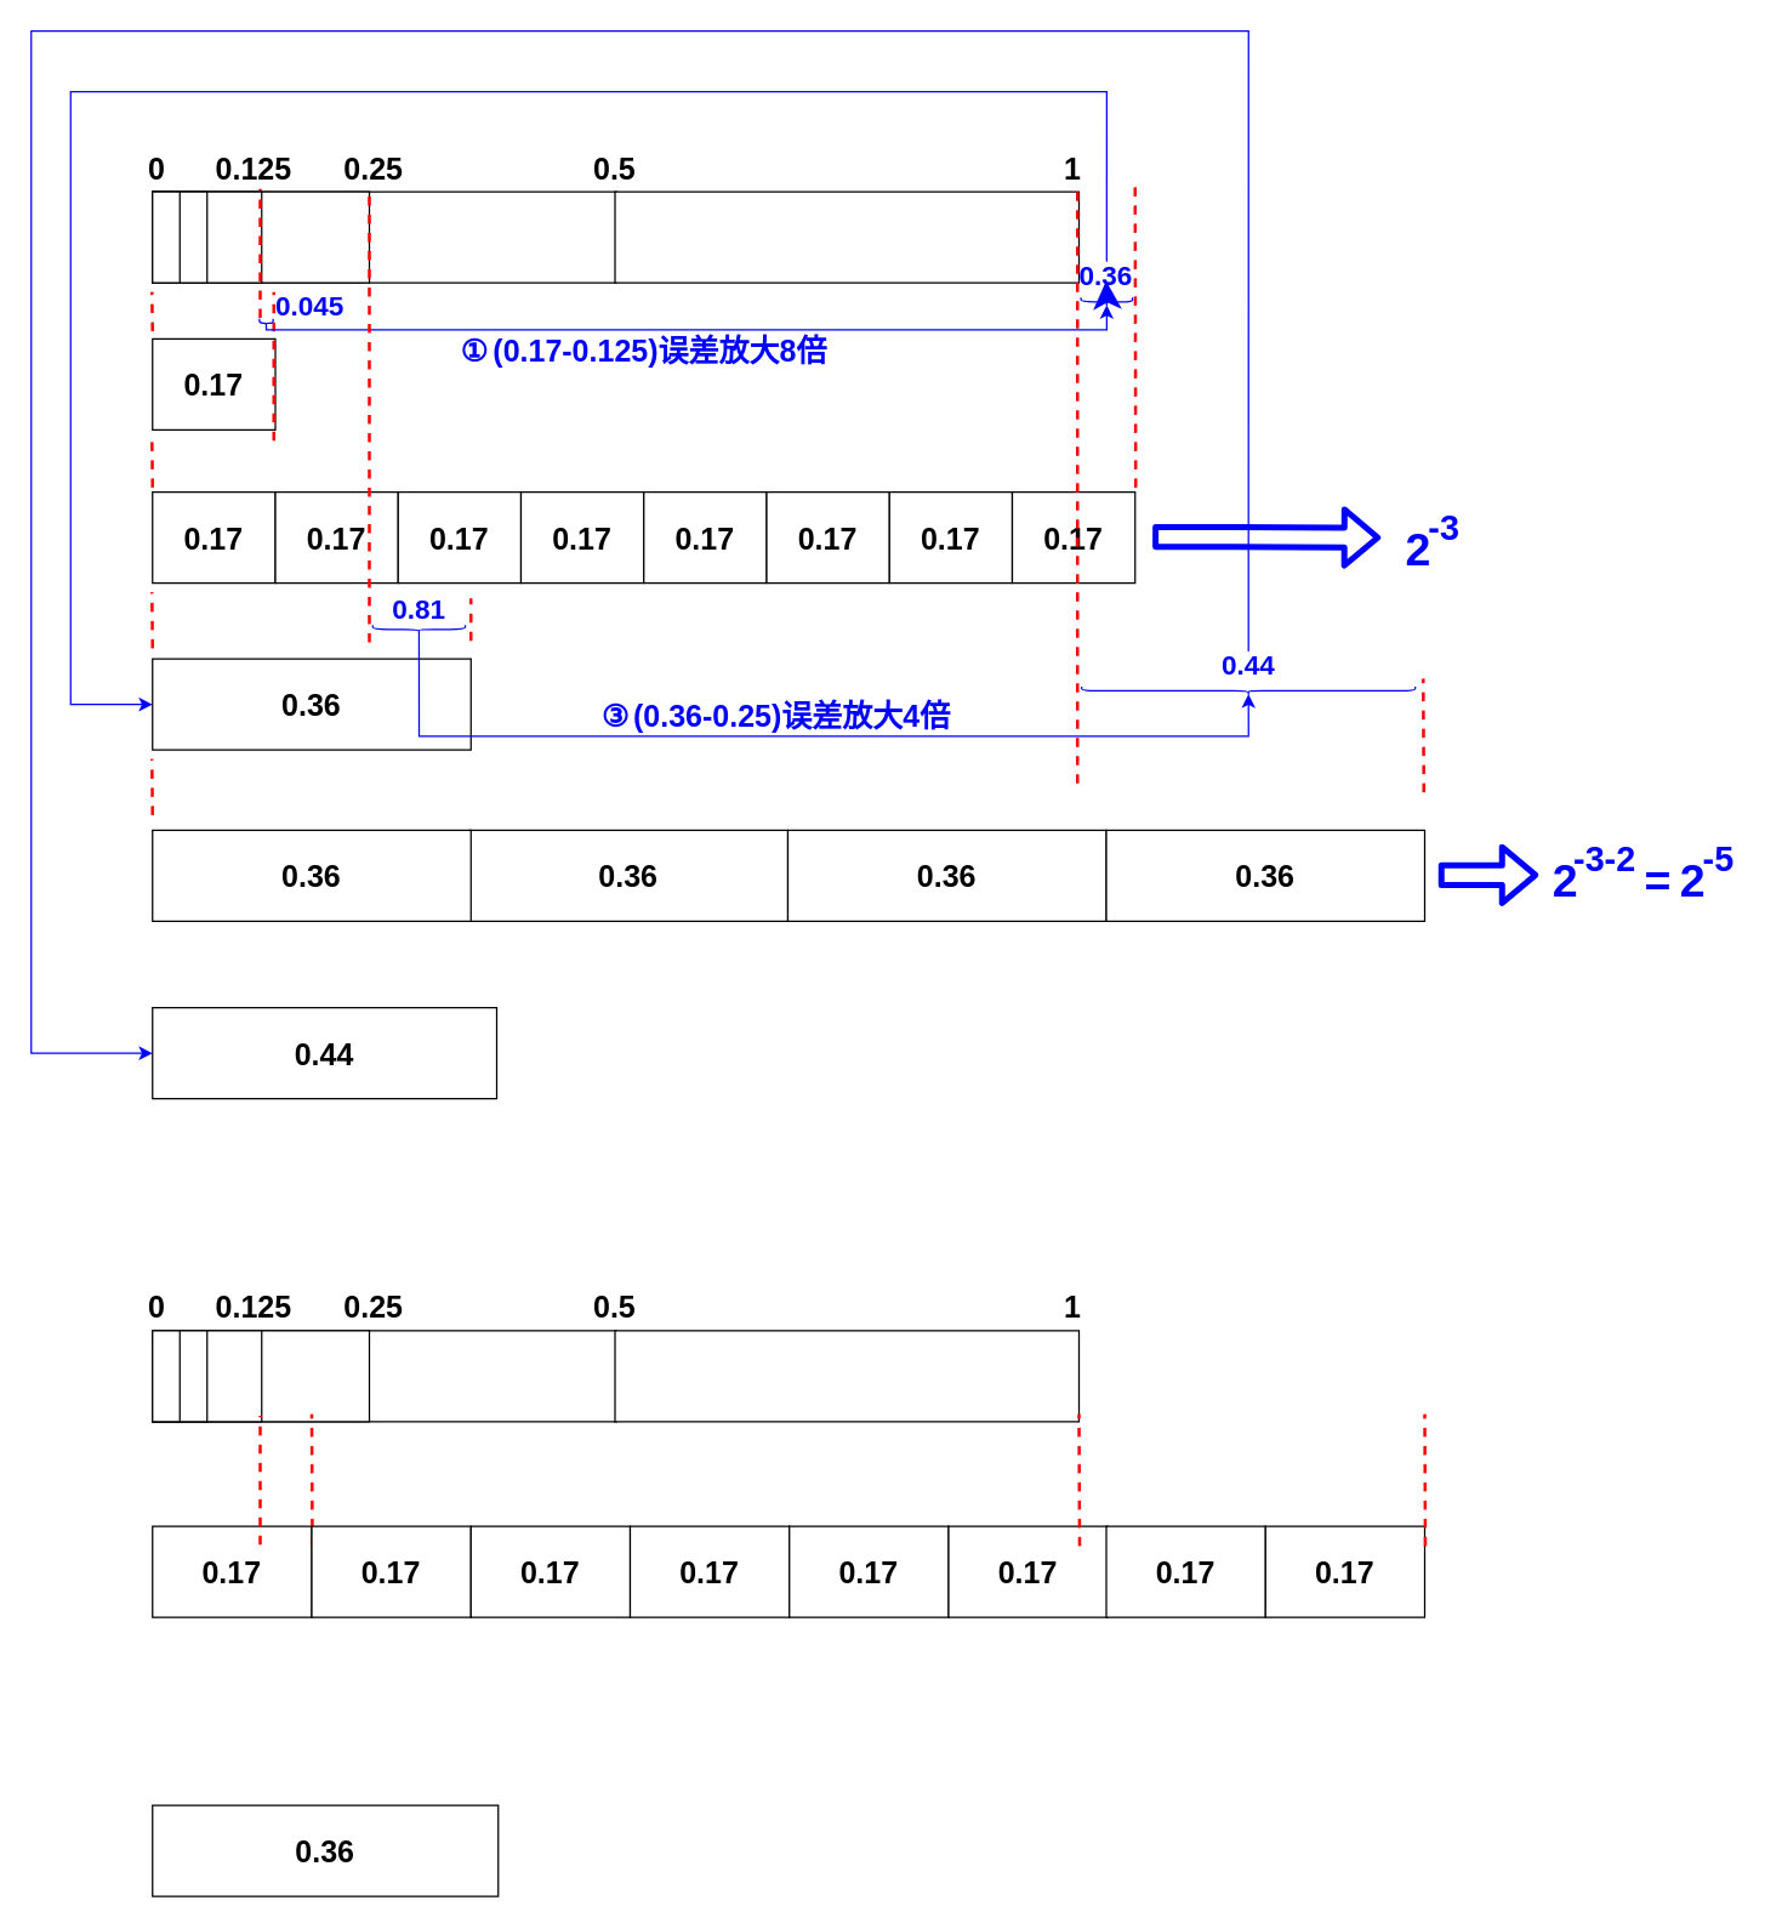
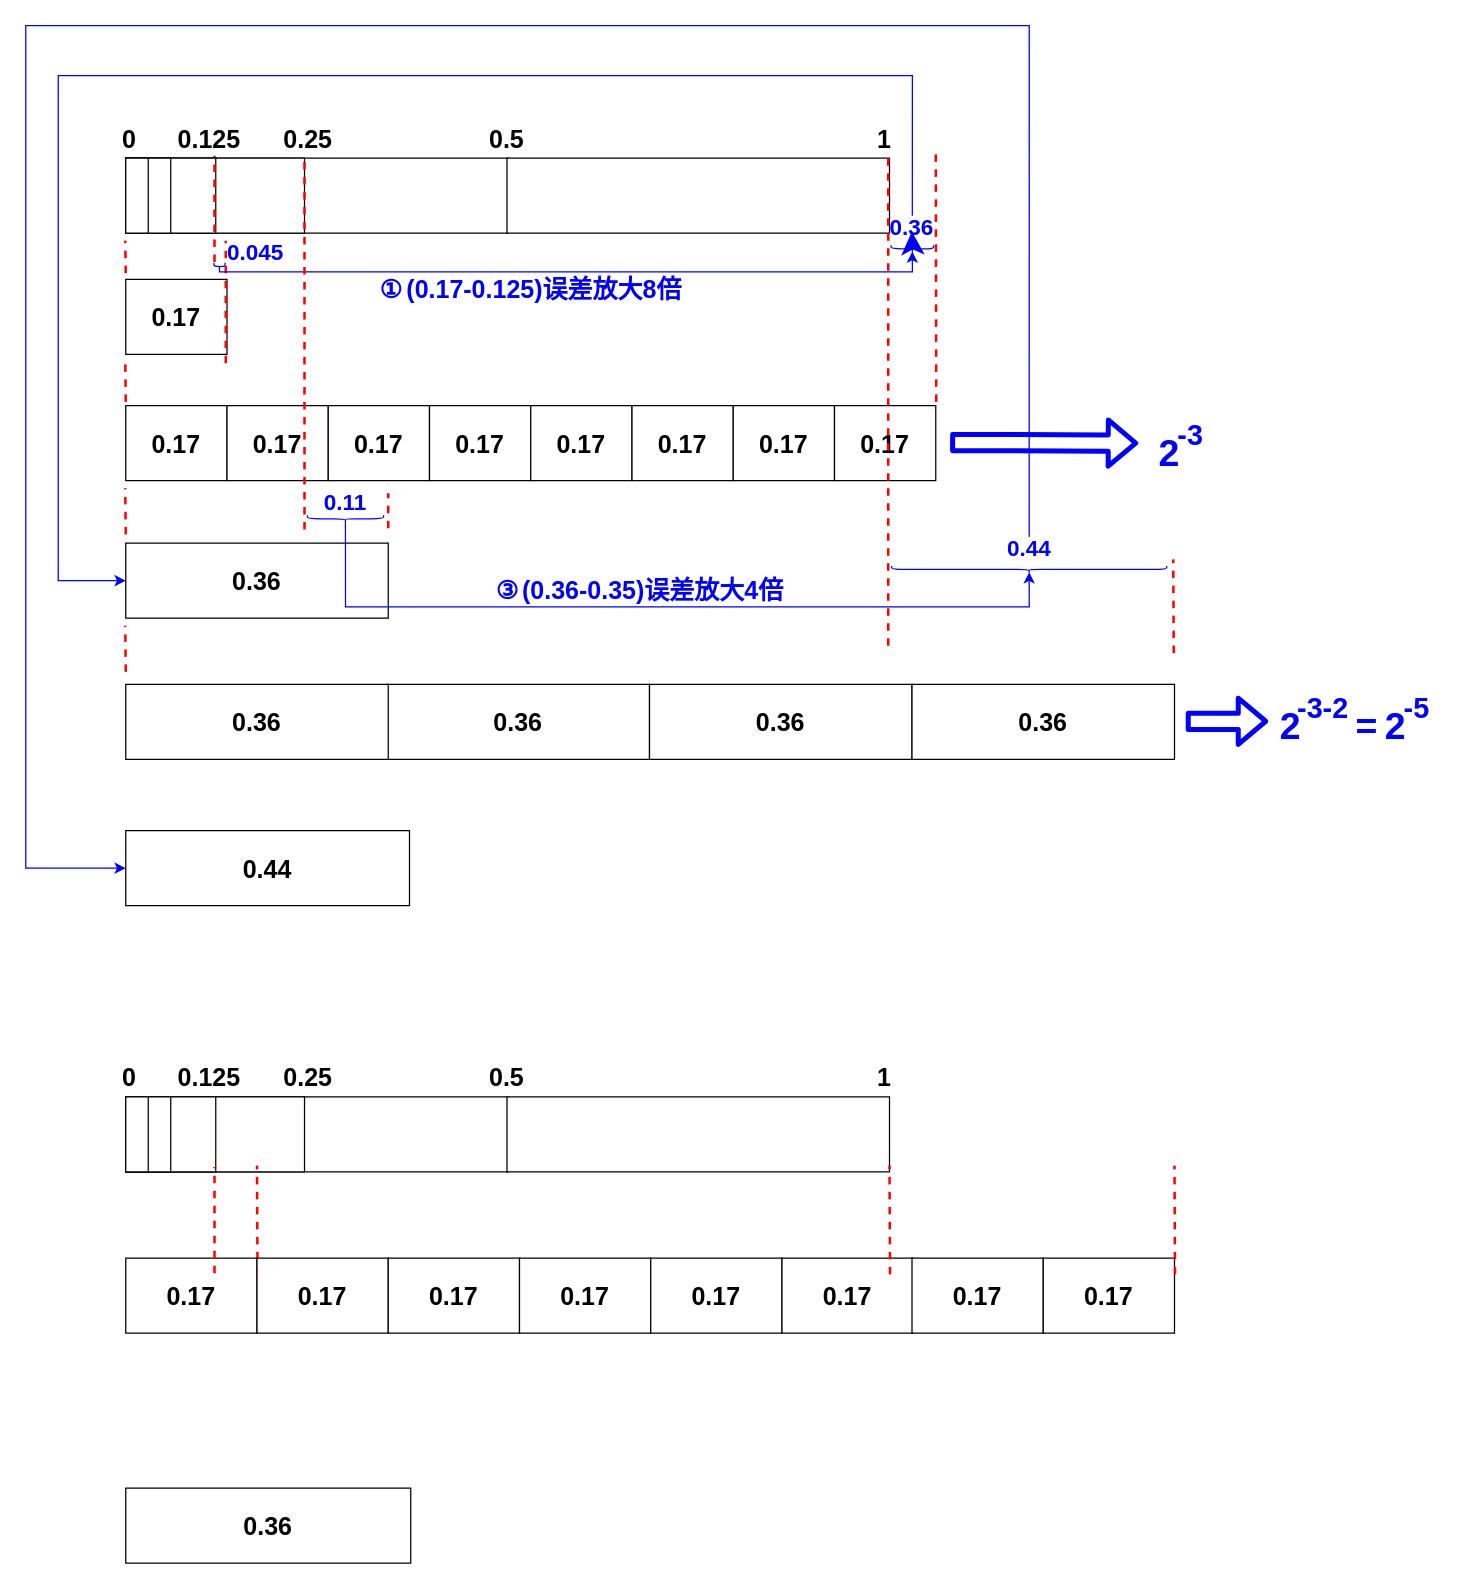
- <mxCell id="50" value="&lt;font size=&quot;1&quot;&gt;&lt;b style=&quot;font-size: 18px&quot;&gt;0.81&lt;/b&gt;&lt;/font&gt;" style="text;html=1;strokeColor=none;fillColor=none;align=center;verticalAlign=middle;whiteSpace=wrap;rounded=0;fontColor=#0000FF;" vertex="1" parent="1"><mxGeometry x="253.75" y="392" width="44" height="20" as="geometry" /></mxCell>
+ <mxCell id="50" value="&lt;font size=&quot;1&quot;&gt;&lt;b style=&quot;font-size: 18px&quot;&gt;0.11&lt;/b&gt;&lt;/font&gt;" style="text;html=1;strokeColor=none;fillColor=none;align=center;verticalAlign=middle;whiteSpace=wrap;rounded=0;fontColor=#0000FF;" vertex="1" parent="1"><mxGeometry x="253.75" y="392" width="44" height="20" as="geometry" /></mxCell>
- <mxCell id="49" value="&lt;font style=&quot;font-size: 20px&quot;&gt;&lt;b&gt;(0.36-0.25)误差放大4倍&lt;/b&gt;&lt;/font&gt;" style="text;html=1;strokeColor=none;fillColor=none;align=center;verticalAlign=middle;whiteSpace=wrap;rounded=0;fontColor=#0000FF;" vertex="1" parent="1"><mxGeometry x="401" y="461" width="242" height="20" as="geometry" /></mxCell>
+ <mxCell id="49" value="&lt;font style=&quot;font-size: 20px&quot;&gt;&lt;b&gt;(0.36-0.35)误差放大4倍&lt;/b&gt;&lt;/font&gt;" style="text;html=1;strokeColor=none;fillColor=none;align=center;verticalAlign=middle;whiteSpace=wrap;rounded=0;fontColor=#0000FF;" vertex="1" parent="1"><mxGeometry x="401" y="461" width="242" height="20" as="geometry" /></mxCell>
